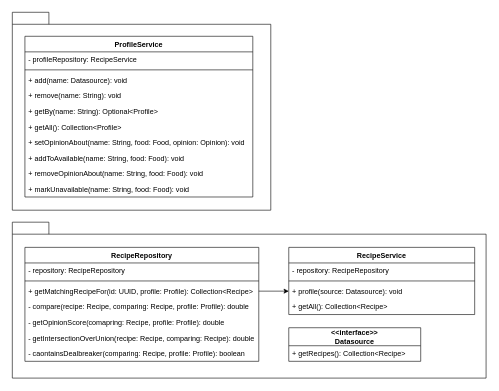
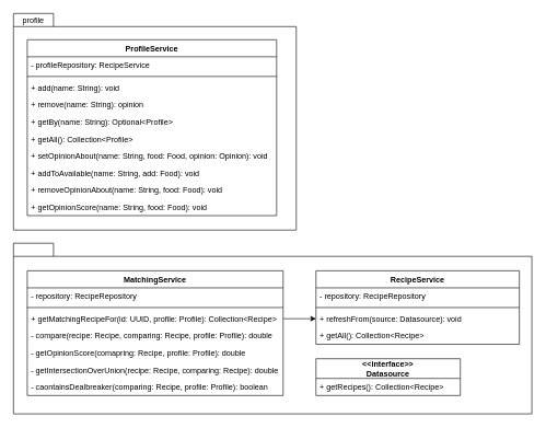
+ <mxCell id="30" value="profile" style="text;html=1;strokeColor=none;fillColor=none;align=center;verticalAlign=middle;whiteSpace=wrap;rounded=0;" parent="1" vertex="1"><mxGeometry x="23" y="20" width="55" height="22" as="geometry" /></mxCell>
- <mxCell id="7" value="+ add(name: Datasource): void" style="text;strokeColor=none;fillColor=none;align=left;verticalAlign=top;spacingLeft=4;spacingRight=4;overflow=hidden;rotatable=0;points=[[0,0.5],[1,0.5]];portConstraint=eastwest;" parent="4" vertex="1"><mxGeometry y="60" width="380" height="26" as="geometry" /></mxCell>
+ <mxCell id="7" value="+ add(name: String): void" style="text;strokeColor=none;fillColor=none;align=left;verticalAlign=top;spacingLeft=4;spacingRight=4;overflow=hidden;rotatable=0;points=[[0,0.5],[1,0.5]];portConstraint=eastwest;" parent="4" vertex="1"><mxGeometry y="60" width="380" height="26" as="geometry" /></mxCell>
- <mxCell id="8" value="+ remove(name: String): void" style="text;strokeColor=none;fillColor=none;align=left;verticalAlign=top;spacingLeft=4;spacingRight=4;overflow=hidden;rotatable=0;points=[[0,0.5],[1,0.5]];portConstraint=eastwest;" parent="4" vertex="1"><mxGeometry y="86" width="380" height="26" as="geometry" /></mxCell>
+ <mxCell id="8" value="+ remove(name: String): opinion" style="text;strokeColor=none;fillColor=none;align=left;verticalAlign=top;spacingLeft=4;spacingRight=4;overflow=hidden;rotatable=0;points=[[0,0.5],[1,0.5]];portConstraint=eastwest;" parent="4" vertex="1"><mxGeometry y="86" width="380" height="26" as="geometry" /></mxCell>
- <mxCell id="12" value="+ addToAvailable(name: String, food: Food): void" style="text;strokeColor=none;fillColor=none;align=left;verticalAlign=top;spacingLeft=4;spacingRight=4;overflow=hidden;rotatable=0;points=[[0,0.5],[1,0.5]];portConstraint=eastwest;" parent="4" vertex="1"><mxGeometry y="190" width="380" height="26" as="geometry" /></mxCell>
+ <mxCell id="12" value="+ addToAvailable(name: String, add: Food): void" style="text;strokeColor=none;fillColor=none;align=left;verticalAlign=top;spacingLeft=4;spacingRight=4;overflow=hidden;rotatable=0;points=[[0,0.5],[1,0.5]];portConstraint=eastwest;" parent="4" vertex="1"><mxGeometry y="190" width="380" height="26" as="geometry" /></mxCell>
- <mxCell id="14" value="+ markUnavailable(name: String, food: Food): void" style="text;strokeColor=none;fillColor=none;align=left;verticalAlign=top;spacingLeft=4;spacingRight=4;overflow=hidden;rotatable=0;points=[[0,0.5],[1,0.5]];portConstraint=eastwest;" parent="4" vertex="1"><mxGeometry y="242" width="380" height="26" as="geometry" /></mxCell>
+ <mxCell id="14" value="+ getOpinionScore(name: String, food: Food): void" style="text;strokeColor=none;fillColor=none;align=left;verticalAlign=top;spacingLeft=4;spacingRight=4;overflow=hidden;rotatable=0;points=[[0,0.5],[1,0.5]];portConstraint=eastwest;" parent="4" vertex="1"><mxGeometry y="242" width="380" height="26" as="geometry" /></mxCell>
- <mxCell id="15" value="RecipeRepository" style="swimlane;fontStyle=1;align=center;verticalAlign=top;childLayout=stackLayout;horizontal=1;startSize=26;horizontalStack=0;resizeParent=1;resizeParentMax=0;resizeLast=0;collapsible=1;marginBottom=0;" parent="1" vertex="1"><mxGeometry x="41" y="412" width="390" height="190" as="geometry" /></mxCell>
+ <mxCell id="15" value="MatchingService" style="swimlane;fontStyle=1;align=center;verticalAlign=top;childLayout=stackLayout;horizontal=1;startSize=26;horizontalStack=0;resizeParent=1;resizeParentMax=0;resizeLast=0;collapsible=1;marginBottom=0;" parent="1" vertex="1"><mxGeometry x="41" y="412" width="390" height="190" as="geometry" /></mxCell>
- <mxCell id="26" value="+ profile(source: Datasource): void" style="text;strokeColor=none;fillColor=none;align=left;verticalAlign=top;spacingLeft=4;spacingRight=4;overflow=hidden;rotatable=0;points=[[0,0.5],[1,0.5]];portConstraint=eastwest;" parent="23" vertex="1"><mxGeometry y="60" width="310" height="26" as="geometry" /></mxCell>
+ <mxCell id="26" value="+ refreshFrom(source: Datasource): void" style="text;strokeColor=none;fillColor=none;align=left;verticalAlign=top;spacingLeft=4;spacingRight=4;overflow=hidden;rotatable=0;points=[[0,0.5],[1,0.5]];portConstraint=eastwest;" parent="23" vertex="1"><mxGeometry y="60" width="310" height="26" as="geometry" /></mxCell>
